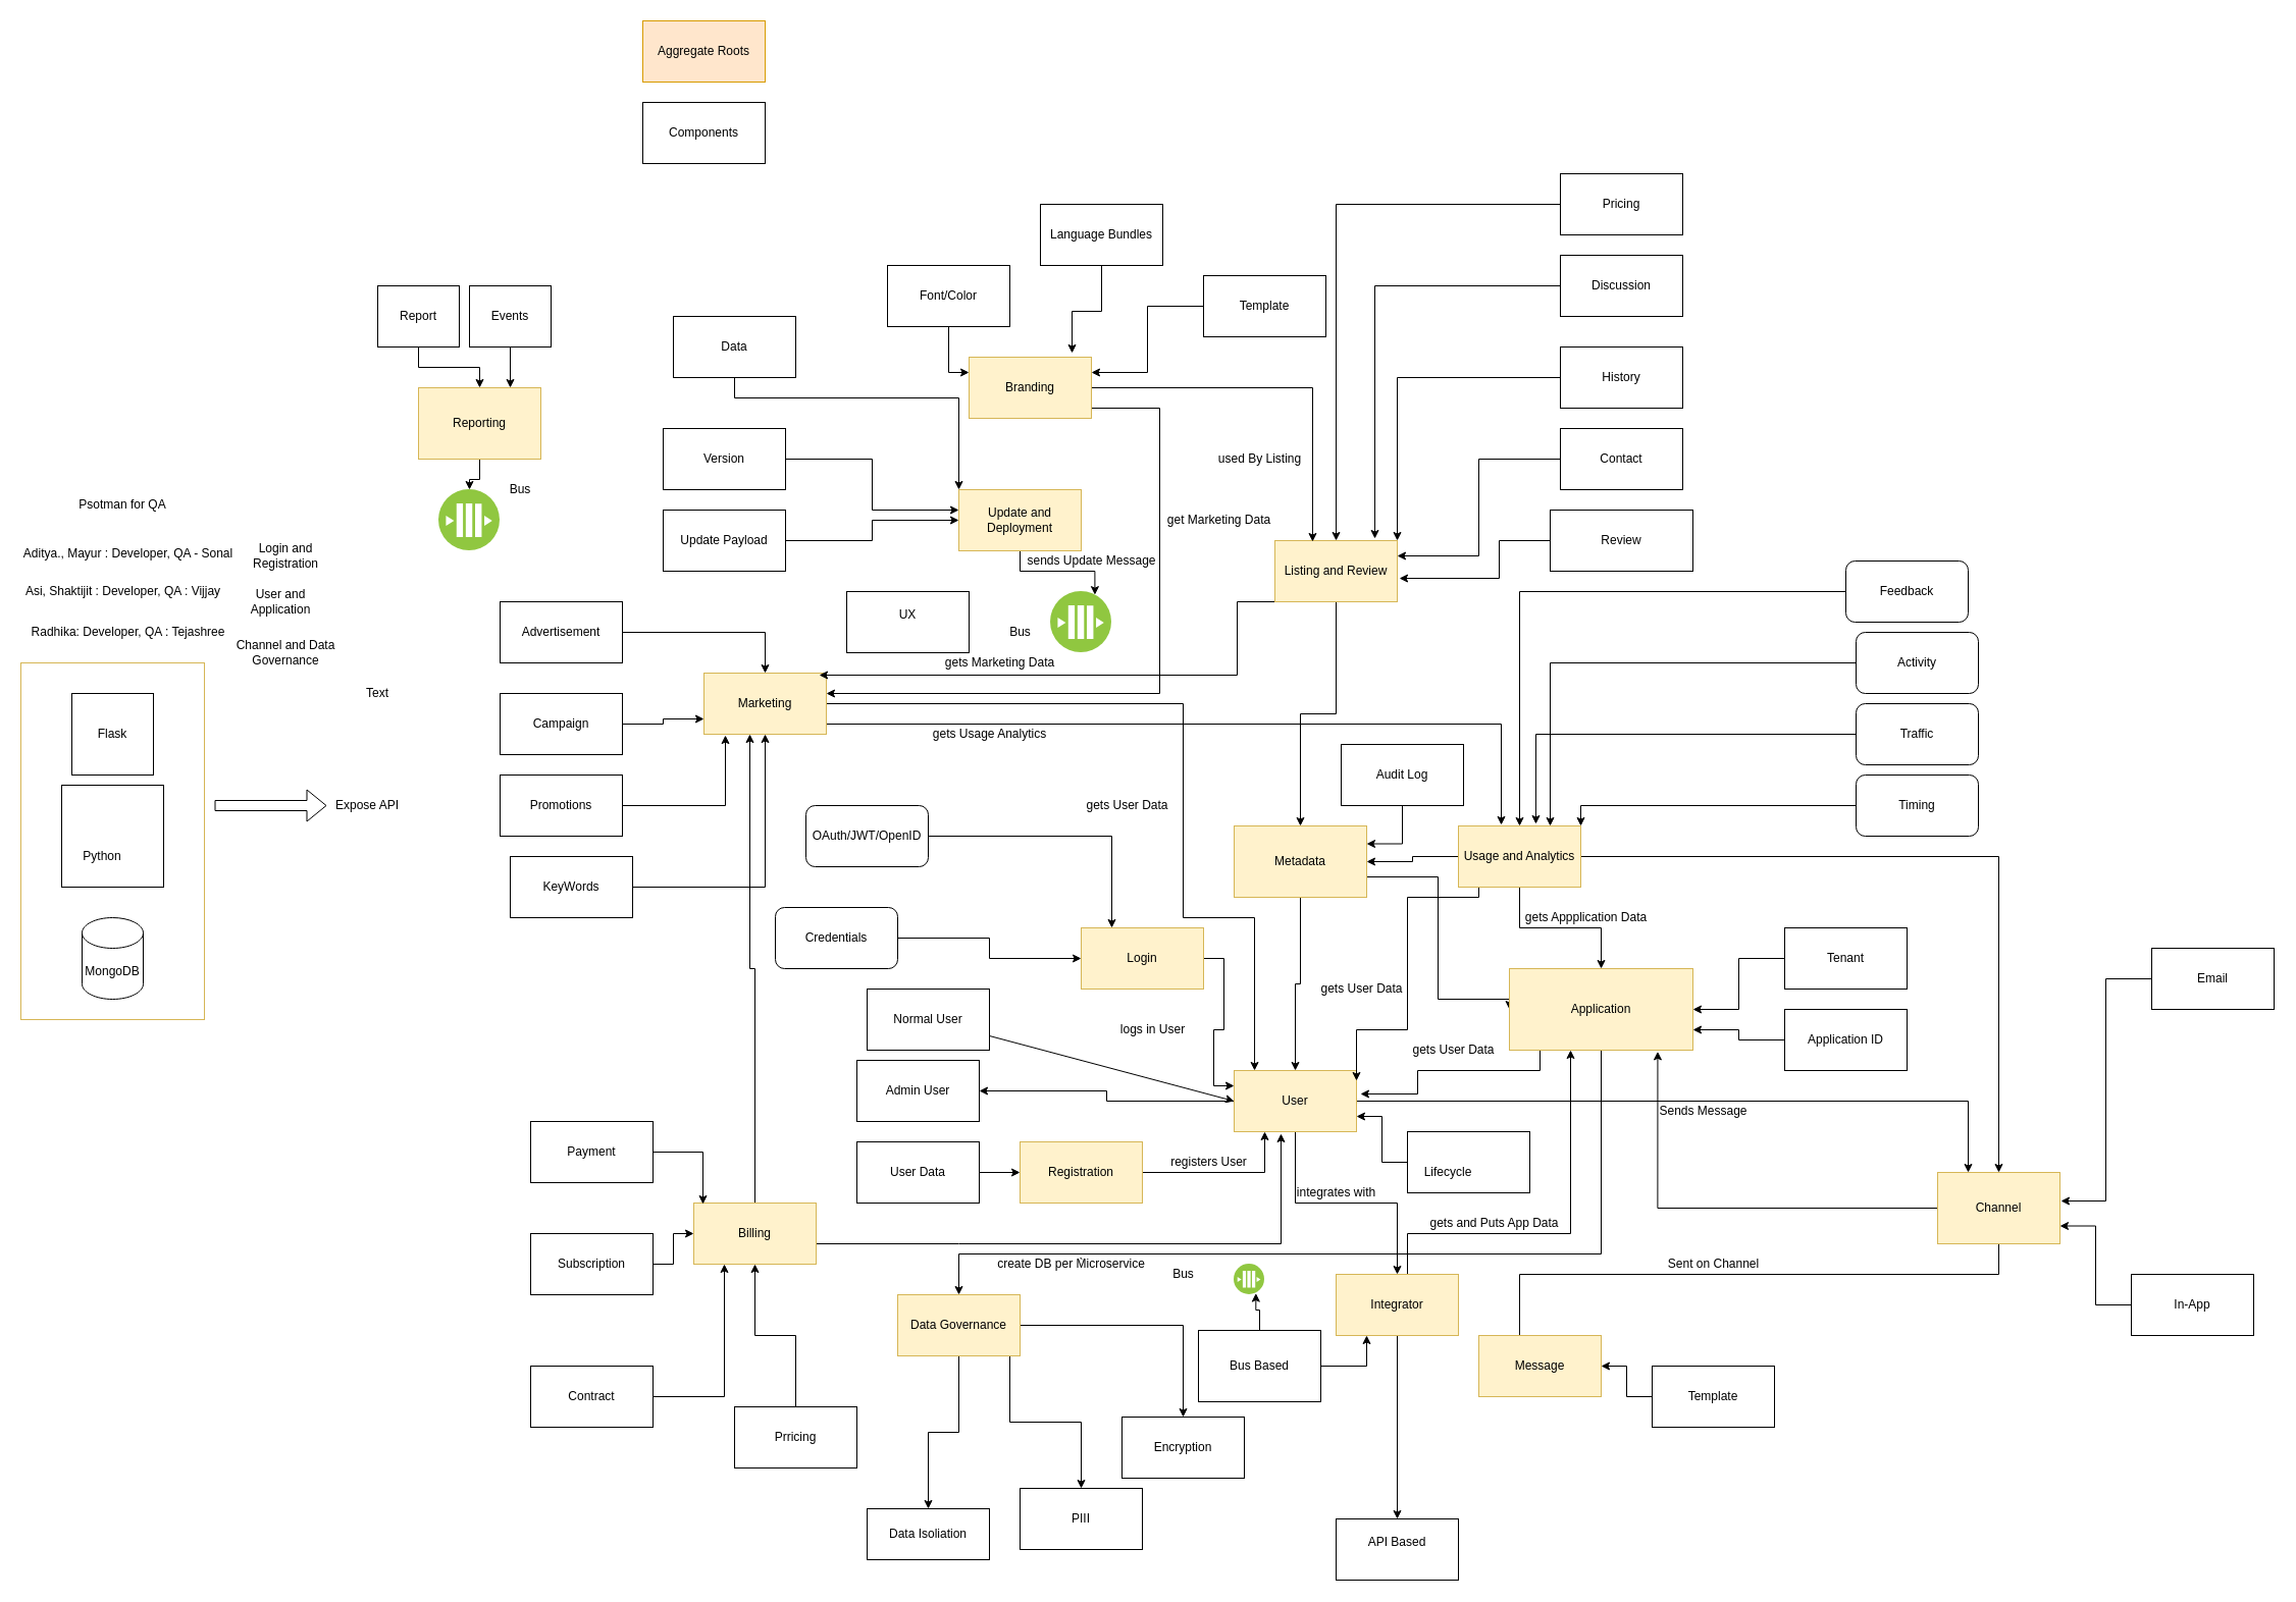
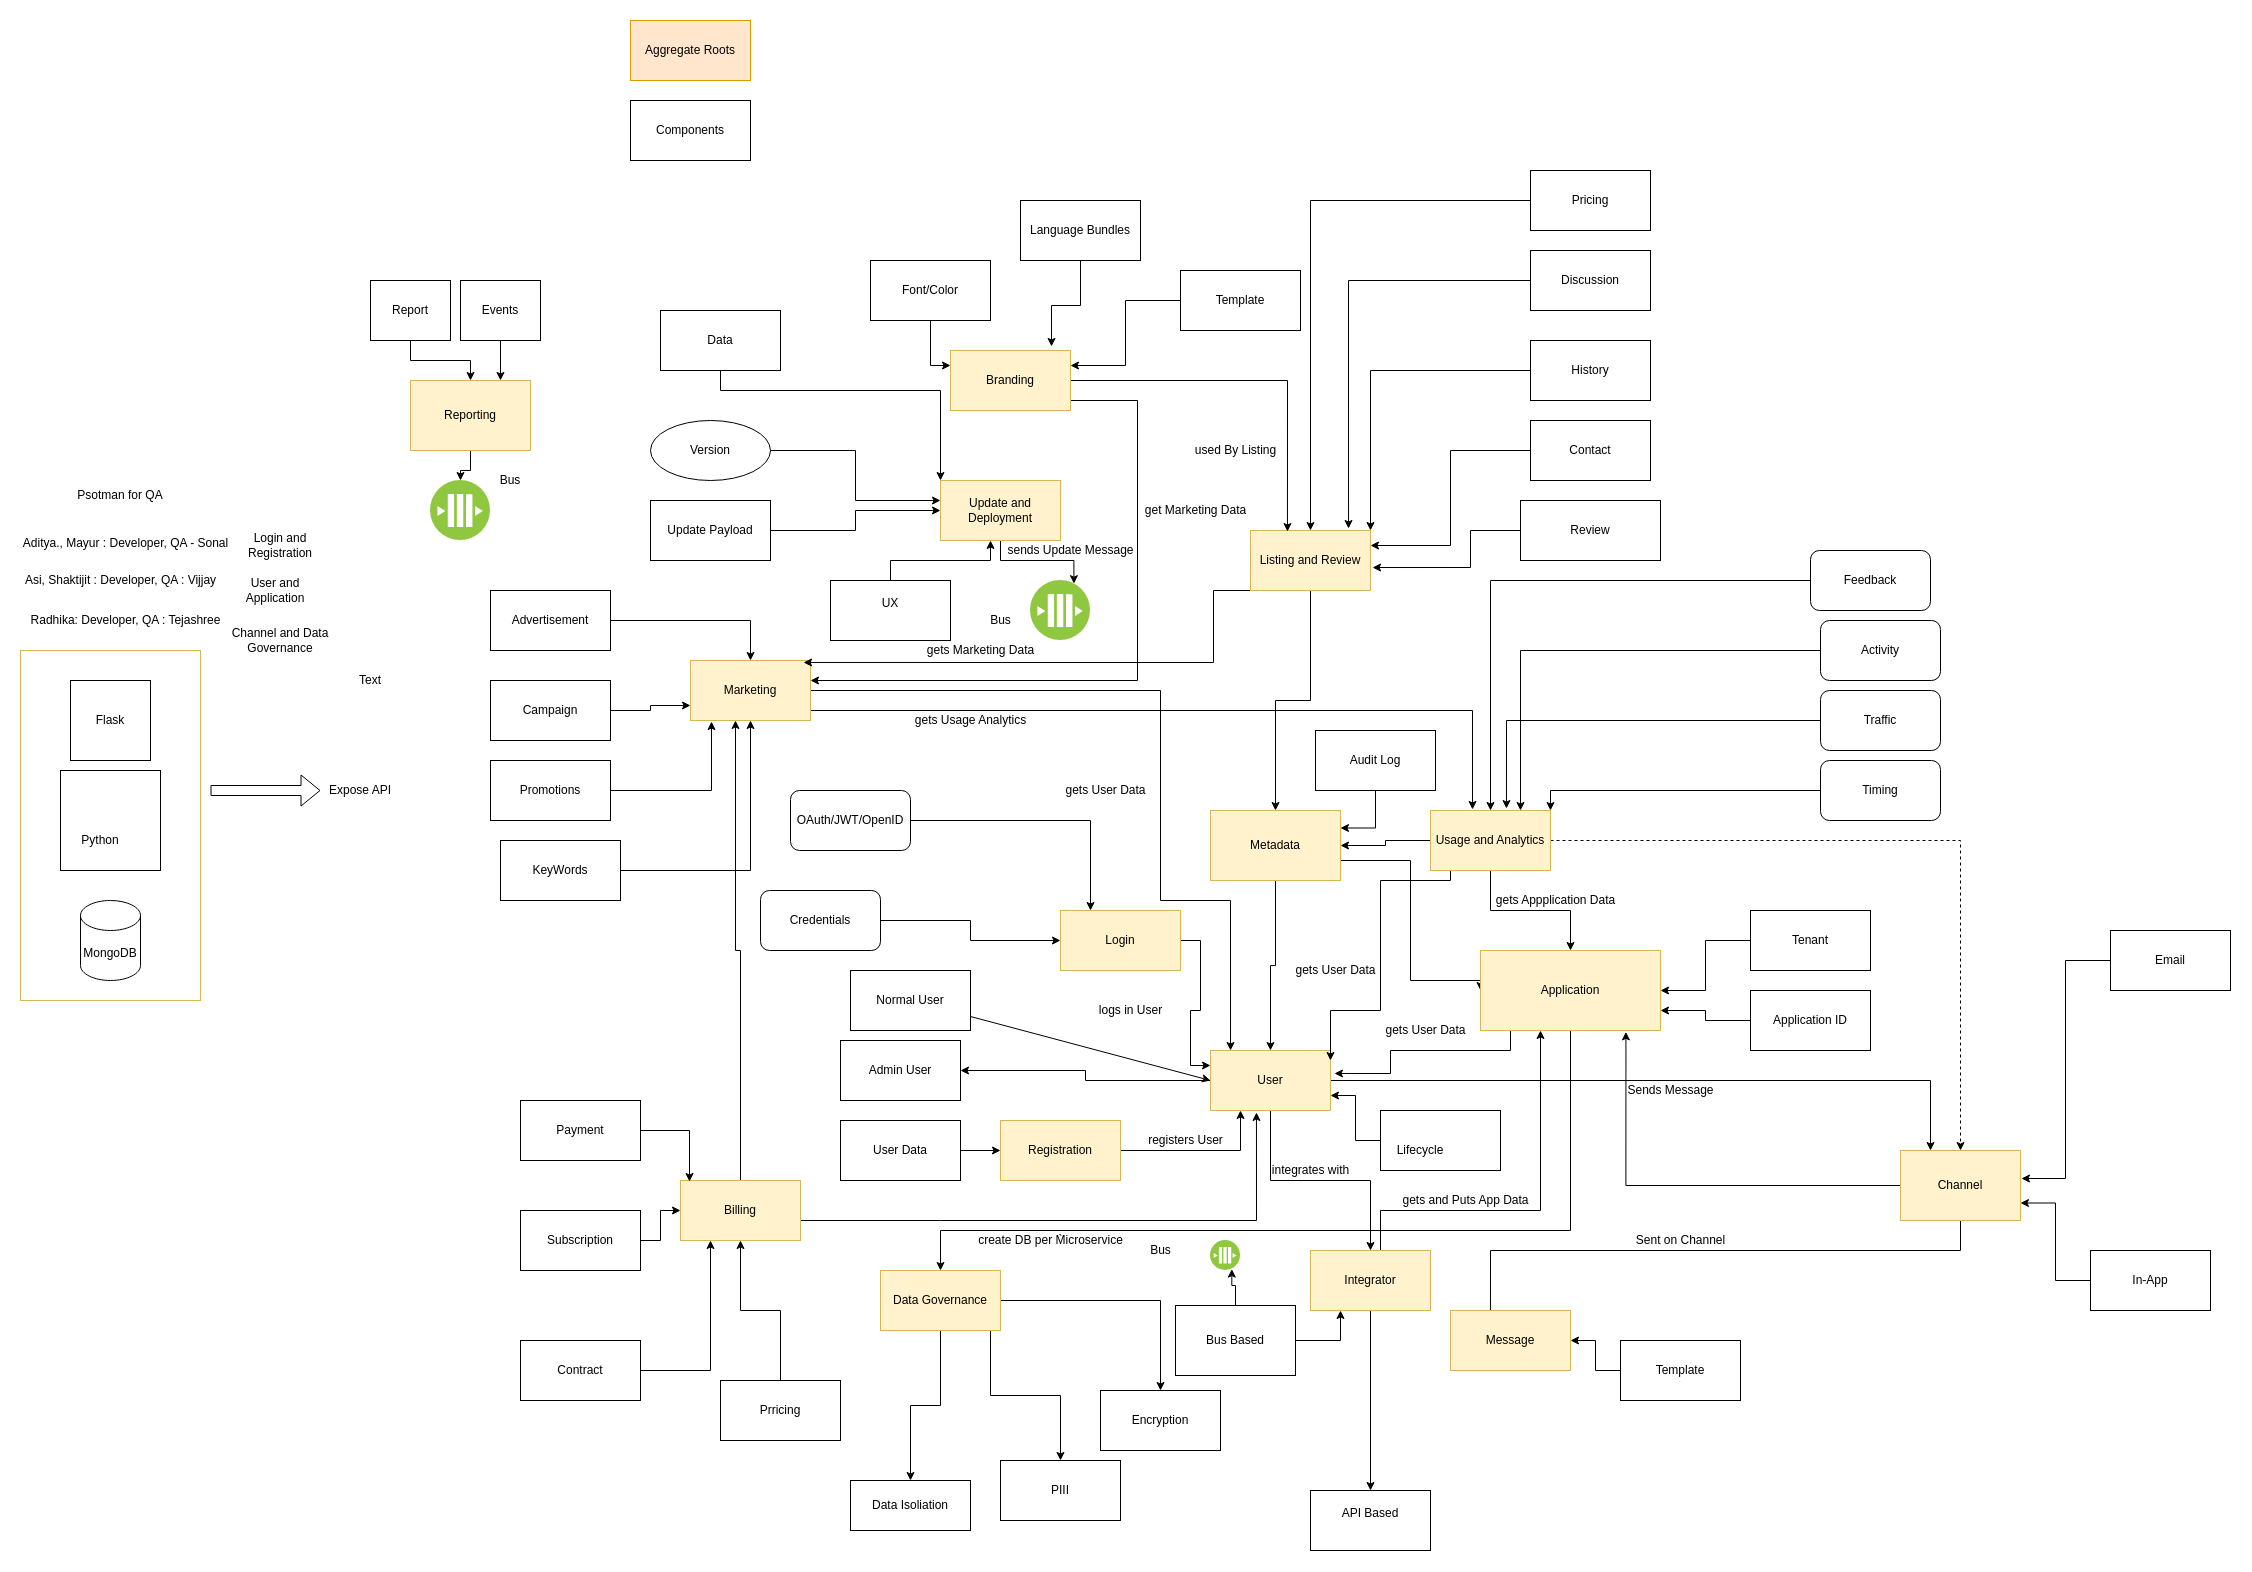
- <mxCell id="104" value="Version" style="rounded=0;whiteSpace=wrap;html=1;" parent="1" vertex="1"><mxGeometry x="650" y="420" width="120" height="60" as="geometry" /></mxCell>
+ <mxCell id="104" value="Version" style="ellipse;whiteSpace=wrap;html=1;" parent="1" vertex="1"><mxGeometry x="650" y="420" width="120" height="60" as="geometry" /></mxCell>
+ <mxCell id="105" style="edgeStyle=orthogonalEdgeStyle;rounded=0;orthogonalLoop=1;jettySize=auto;html=1;entryX=0.417;entryY=1;entryDx=0;entryDy=0;entryPerimeter=0;" parent="1" source="106" target="102" edge="1"><mxGeometry relative="1" as="geometry" /></mxCell>
- <mxCell id="31" style="edgeStyle=orthogonalEdgeStyle;rounded=0;orthogonalLoop=1;jettySize=auto;html=1;" parent="1" source="33" target="11" edge="1"><mxGeometry relative="1" as="geometry" /></mxCell>
+ <mxCell id="31" style="edgeStyle=orthogonalEdgeStyle;rounded=0;orthogonalLoop=1;jettySize=auto;html=1;dashed=1;" parent="1" source="33" target="11" edge="1"><mxGeometry relative="1" as="geometry" /></mxCell>
